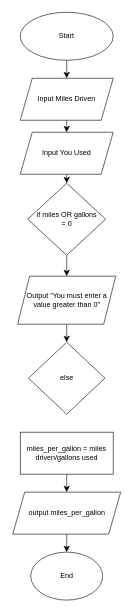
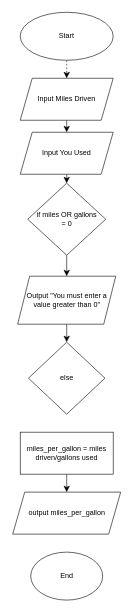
- <mxCell id="2" value="" style="edgeStyle=none;curved=1;rounded=0;orthogonalLoop=1;jettySize=auto;html=1;fontSize=12;startSize=8;endSize=8;" edge="1" parent="1" source="3" target="5"><mxGeometry relative="1" as="geometry" /></mxCell>
+ <mxCell id="2" value="" style="edgeStyle=none;curved=1;rounded=0;orthogonalLoop=1;jettySize=auto;html=1;fontSize=12;startSize=8;endSize=8;dashed=1;" edge="1" parent="1" source="3" target="5"><mxGeometry relative="1" as="geometry" /></mxCell>
- <mxCell id="13" value="" style="edgeStyle=none;curved=1;rounded=0;orthogonalLoop=1;jettySize=auto;html=1;fontSize=12;startSize=8;endSize=8;" edge="1" parent="1" source="14" target="15"><mxGeometry relative="1" as="geometry" /></mxCell>
